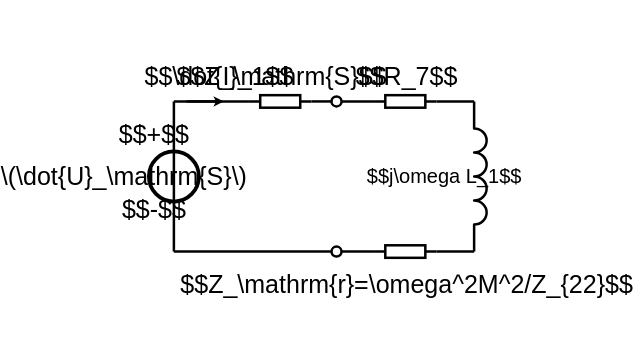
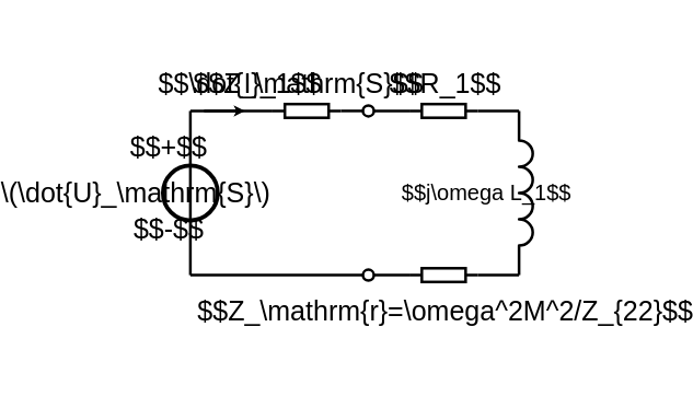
- <mxCell id="7" value="$$R_7$$" style="text;html=1;resizable=1;autosize=1;align=center;verticalAlign=middle;points=[];fillColor=none;strokeColor=none;rounded=0;fontSize=10;movable=1;rotatable=1;deletable=1;editable=1;connectable=1;" vertex="1" parent="1"><mxGeometry x="135" y="20" width="15" height="20" as="geometry" /></mxCell>
+ <mxCell id="7" value="$$R_1$$" style="text;html=1;resizable=1;autosize=1;align=center;verticalAlign=middle;points=[];fillColor=none;strokeColor=none;rounded=0;fontSize=10;movable=1;rotatable=1;deletable=1;editable=1;connectable=1;" vertex="1" parent="1"><mxGeometry x="135" y="20" width="15" height="20" as="geometry" /></mxCell>
